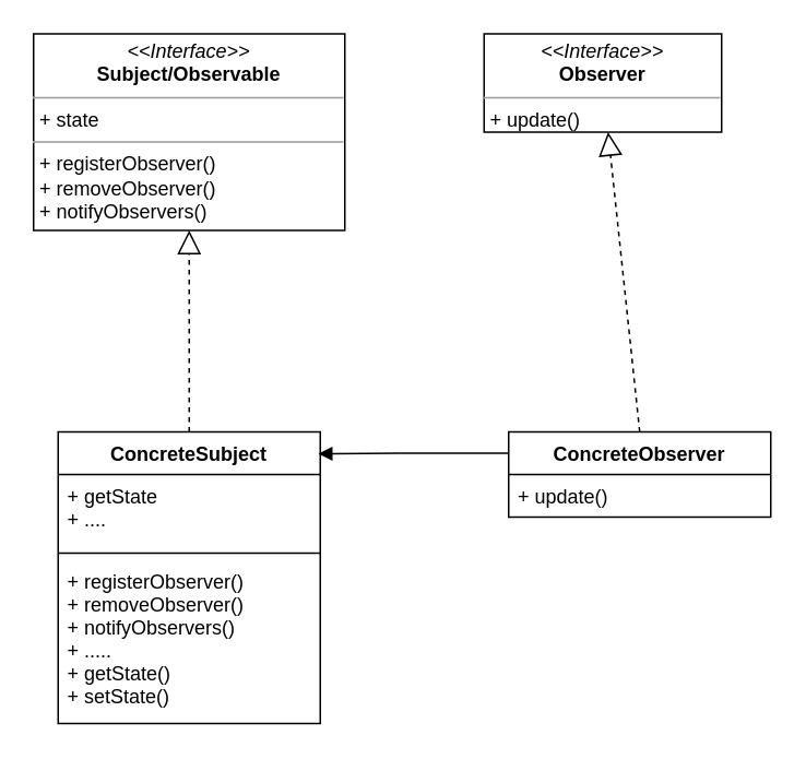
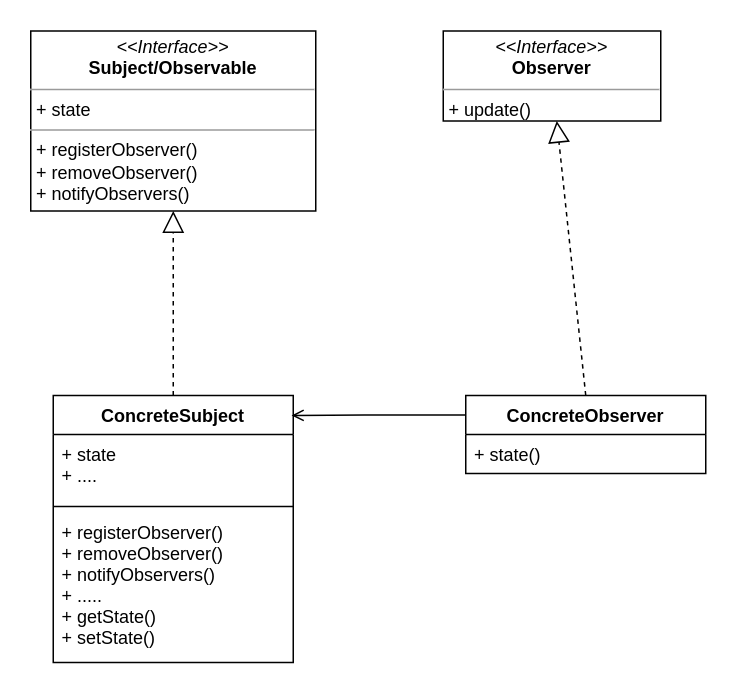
- <mxCell id="12" value="" style="endArrow=block;endFill=1;html=1;edgeStyle=orthogonalEdgeStyle;align=left;verticalAlign=top;exitX=0;exitY=0.25;exitDx=0;exitDy=0;entryX=0.993;entryY=0.075;entryDx=0;entryDy=0;entryPerimeter=0;" parent="1" source="6" target="2" edge="1"><mxGeometry x="-1" relative="1" as="geometry"><mxPoint x="25" y="450" as="sourcePoint" /><mxPoint x="195" y="313" as="targetPoint" /></mxGeometry></mxCell>
+ <mxCell id="12" value="" style="endArrow=open;endFill=1;html=1;edgeStyle=orthogonalEdgeStyle;align=left;verticalAlign=top;exitX=0;exitY=0.25;exitDx=0;exitDy=0;entryX=0.993;entryY=0.075;entryDx=0;entryDy=0;entryPerimeter=0;" parent="1" source="6" target="2" edge="1"><mxGeometry x="-1" relative="1" as="geometry"><mxPoint x="25" y="450" as="sourcePoint" /><mxPoint x="195" y="313" as="targetPoint" /></mxGeometry></mxCell>
- <mxCell id="3" value="+ getState&#10;+ ...." style="text;strokeColor=none;fillColor=none;align=left;verticalAlign=top;spacingLeft=4;spacingRight=4;overflow=hidden;rotatable=0;points=[[0,0.5],[1,0.5]];portConstraint=eastwest;" parent="2" vertex="1"><mxGeometry y="26" width="160" height="44" as="geometry" /></mxCell>
+ <mxCell id="3" value="+ state&#10;+ ...." style="text;strokeColor=none;fillColor=none;align=left;verticalAlign=top;spacingLeft=4;spacingRight=4;overflow=hidden;rotatable=0;points=[[0,0.5],[1,0.5]];portConstraint=eastwest;" parent="2" vertex="1"><mxGeometry y="26" width="160" height="44" as="geometry" /></mxCell>
- <mxCell id="7" value="+ update()" style="text;strokeColor=none;fillColor=none;align=left;verticalAlign=top;spacingLeft=4;spacingRight=4;overflow=hidden;rotatable=0;points=[[0,0.5],[1,0.5]];portConstraint=eastwest;" parent="6" vertex="1"><mxGeometry y="26" width="160" height="26" as="geometry" /></mxCell>
+ <mxCell id="7" value="+ state()" style="text;strokeColor=none;fillColor=none;align=left;verticalAlign=top;spacingLeft=4;spacingRight=4;overflow=hidden;rotatable=0;points=[[0,0.5],[1,0.5]];portConstraint=eastwest;" parent="6" vertex="1"><mxGeometry y="26" width="160" height="26" as="geometry" /></mxCell>
